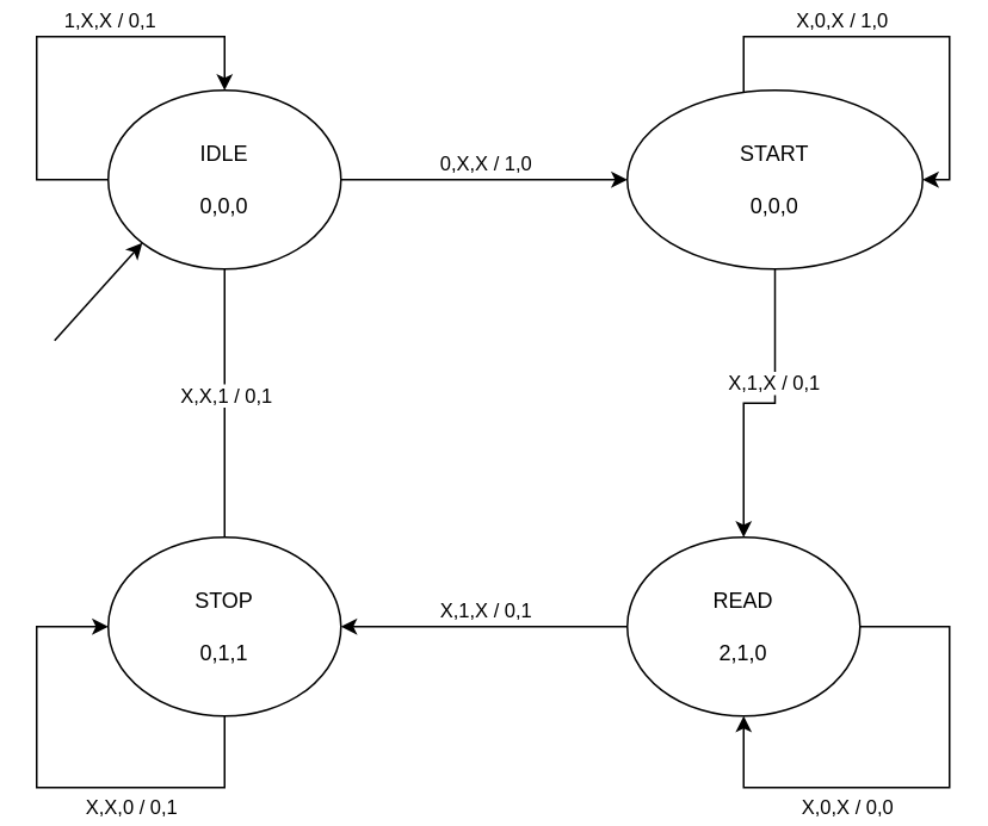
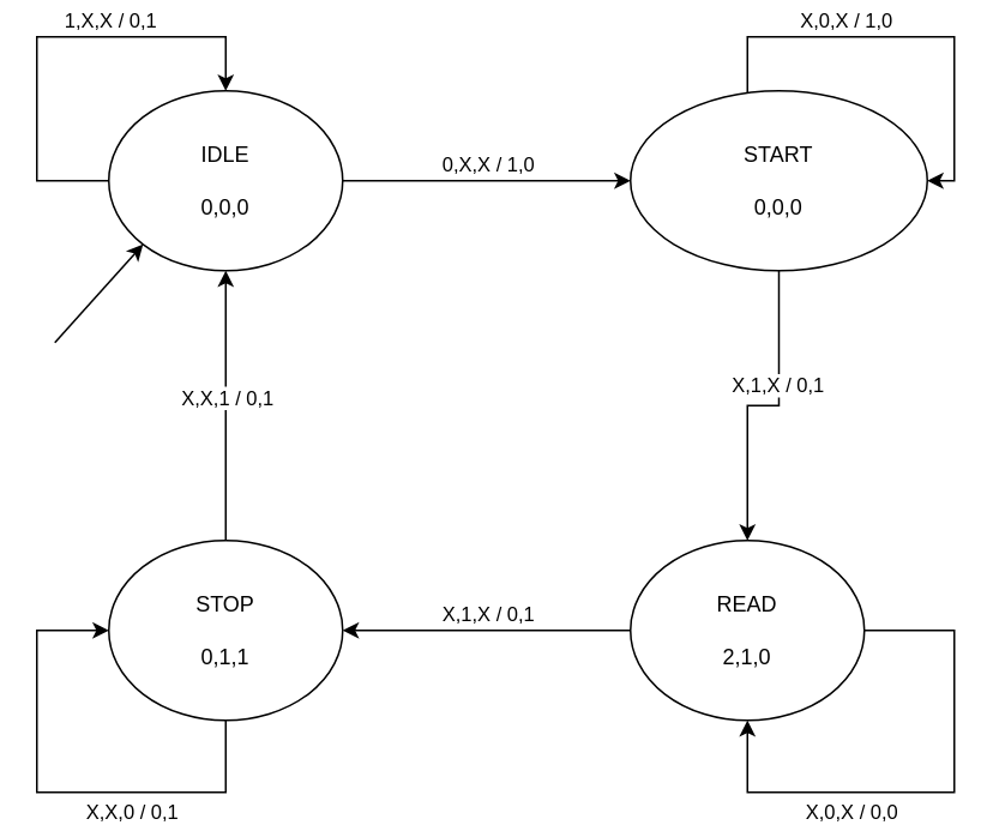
- <mxCell id="8" style="edgeStyle=orthogonalEdgeStyle;rounded=0;orthogonalLoop=1;jettySize=auto;html=1;exitX=0.5;exitY=0;exitDx=0;exitDy=0;entryX=0.5;entryY=1;entryDx=0;entryDy=0;endArrow=none;" edge="1" parent="1" source="10" target="4"><mxGeometry relative="1" as="geometry" /></mxCell>
+ <mxCell id="8" style="edgeStyle=orthogonalEdgeStyle;rounded=0;orthogonalLoop=1;jettySize=auto;html=1;exitX=0.5;exitY=0;exitDx=0;exitDy=0;entryX=0.5;entryY=1;entryDx=0;entryDy=0;" edge="1" parent="1" source="10" target="4"><mxGeometry relative="1" as="geometry" /></mxCell>
